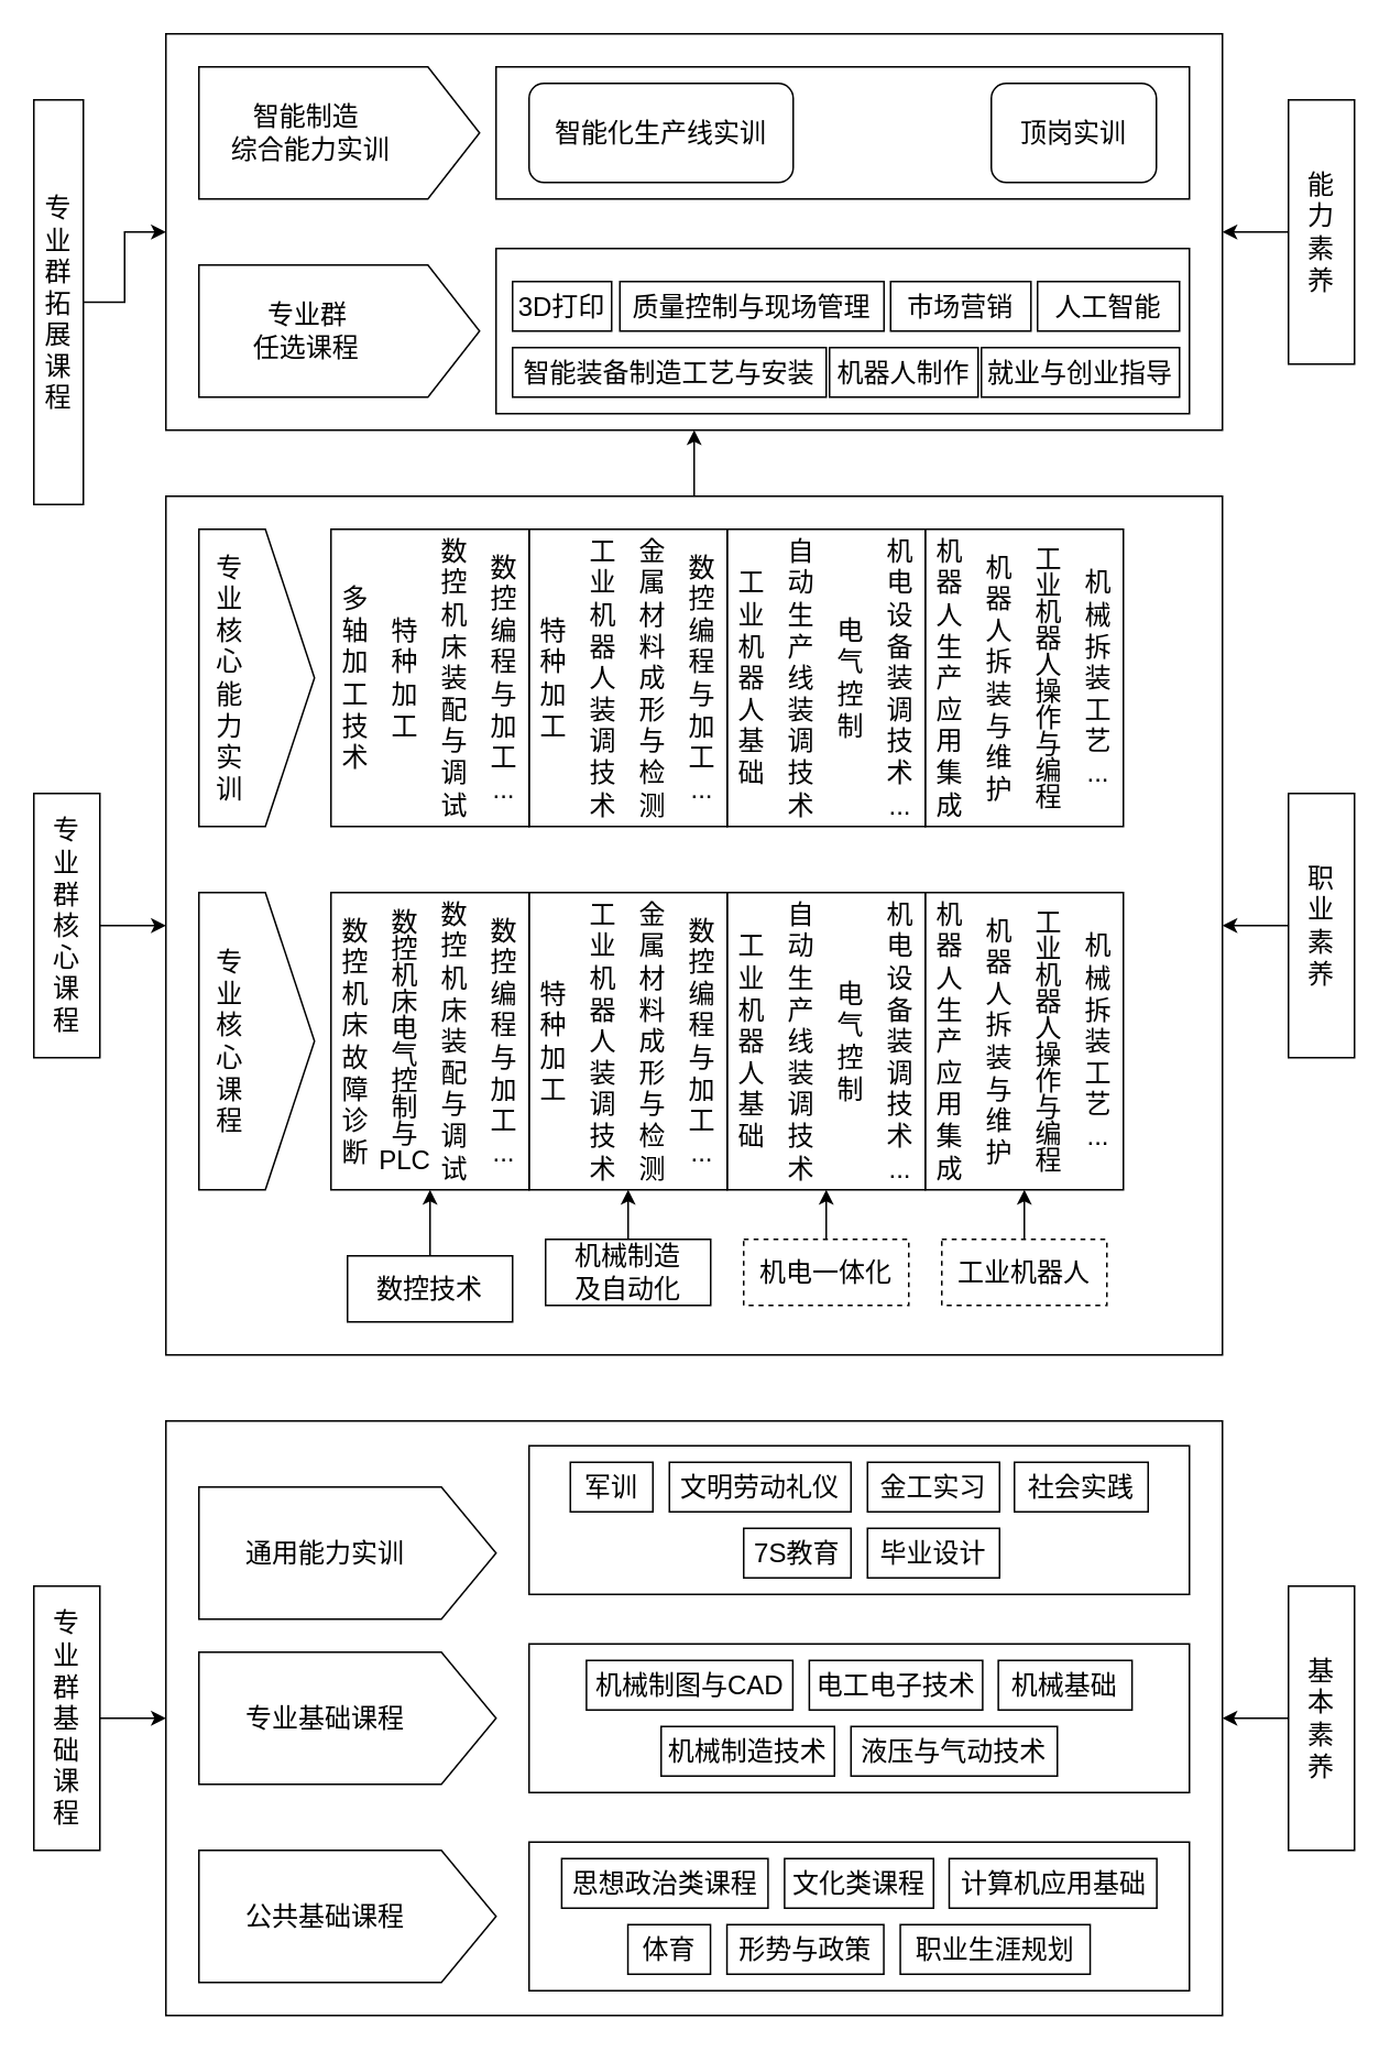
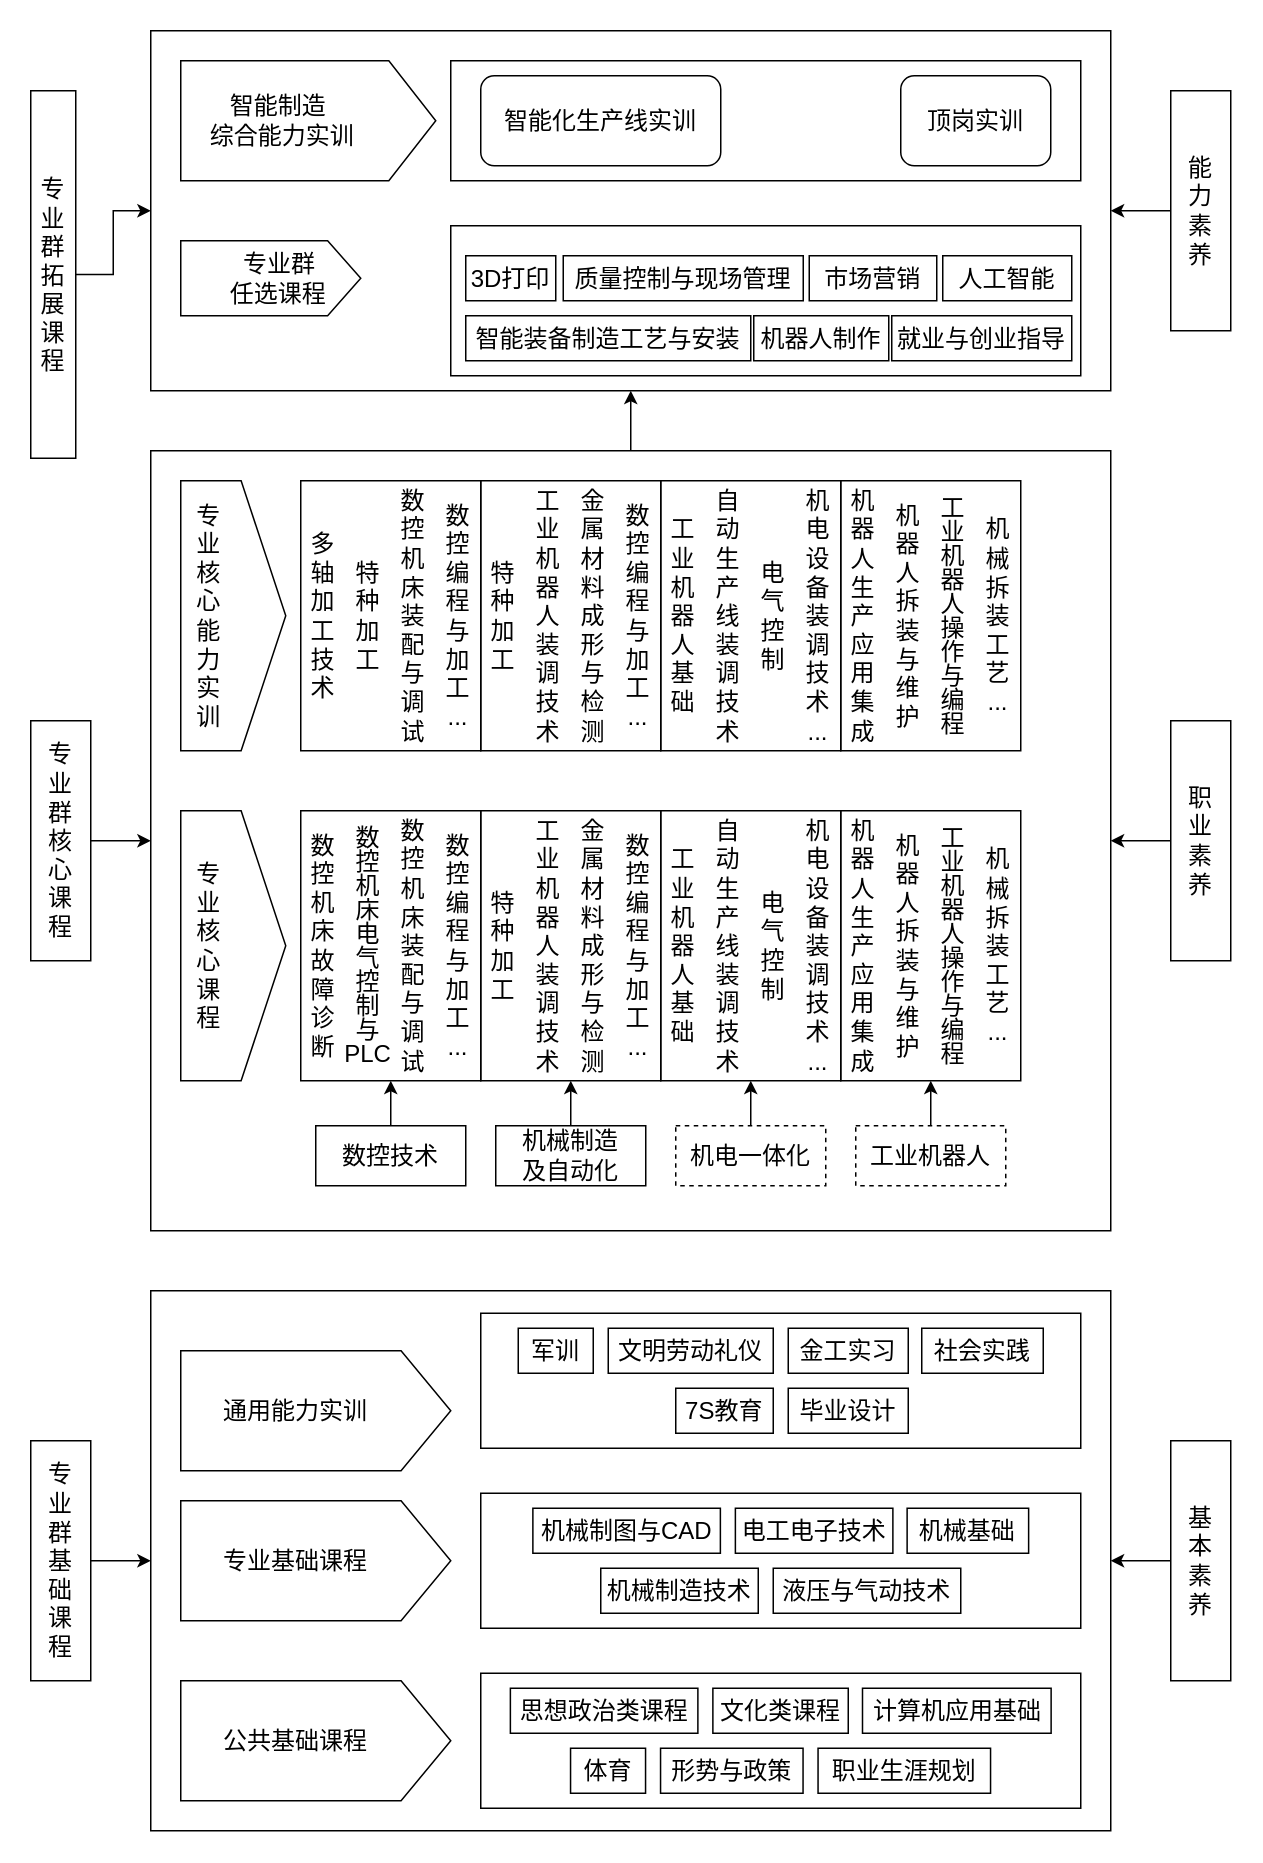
- <mxCell id="8" value="&lt;font style=&quot;font-size: 16px&quot;&gt;&amp;nbsp; &amp;nbsp; &amp;nbsp; &amp;nbsp; &amp;nbsp;专业群&lt;br&gt;&amp;nbsp; &amp;nbsp; &amp;nbsp; &amp;nbsp;任选课程&lt;/font&gt;" style="shape=offPageConnector;whiteSpace=wrap;html=1;direction=north;size=0.184;align=left;" vertex="1" parent="1"><mxGeometry x="120" y="160" width="170" height="80" as="geometry" /></mxCell>
+ <mxCell id="8" value="&lt;font style=&quot;font-size: 16px&quot;&gt;&amp;nbsp; &amp;nbsp; &amp;nbsp; &amp;nbsp; &amp;nbsp;专业群&lt;br&gt;&amp;nbsp; &amp;nbsp; &amp;nbsp; &amp;nbsp;任选课程&lt;/font&gt;" style="shape=offPageConnector;whiteSpace=wrap;html=1;direction=north;size=0.184;align=left;" vertex="1" parent="1"><mxGeometry x="120" y="160" width="120" height="50" as="geometry" /></mxCell>
- <mxCell id="61" value="&lt;font style=&quot;font-size: 16px&quot;&gt;数控技术&lt;/font&gt;" style="rounded=0;whiteSpace=wrap;html=1;" vertex="1" parent="1"><mxGeometry x="210" y="760" width="100" height="40" as="geometry" /></mxCell>
+ <mxCell id="61" value="&lt;font style=&quot;font-size: 16px&quot;&gt;数控技术&lt;/font&gt;" style="rounded=0;whiteSpace=wrap;html=1;" vertex="1" parent="1"><mxGeometry x="210" y="750" width="100" height="40" as="geometry" /></mxCell>
